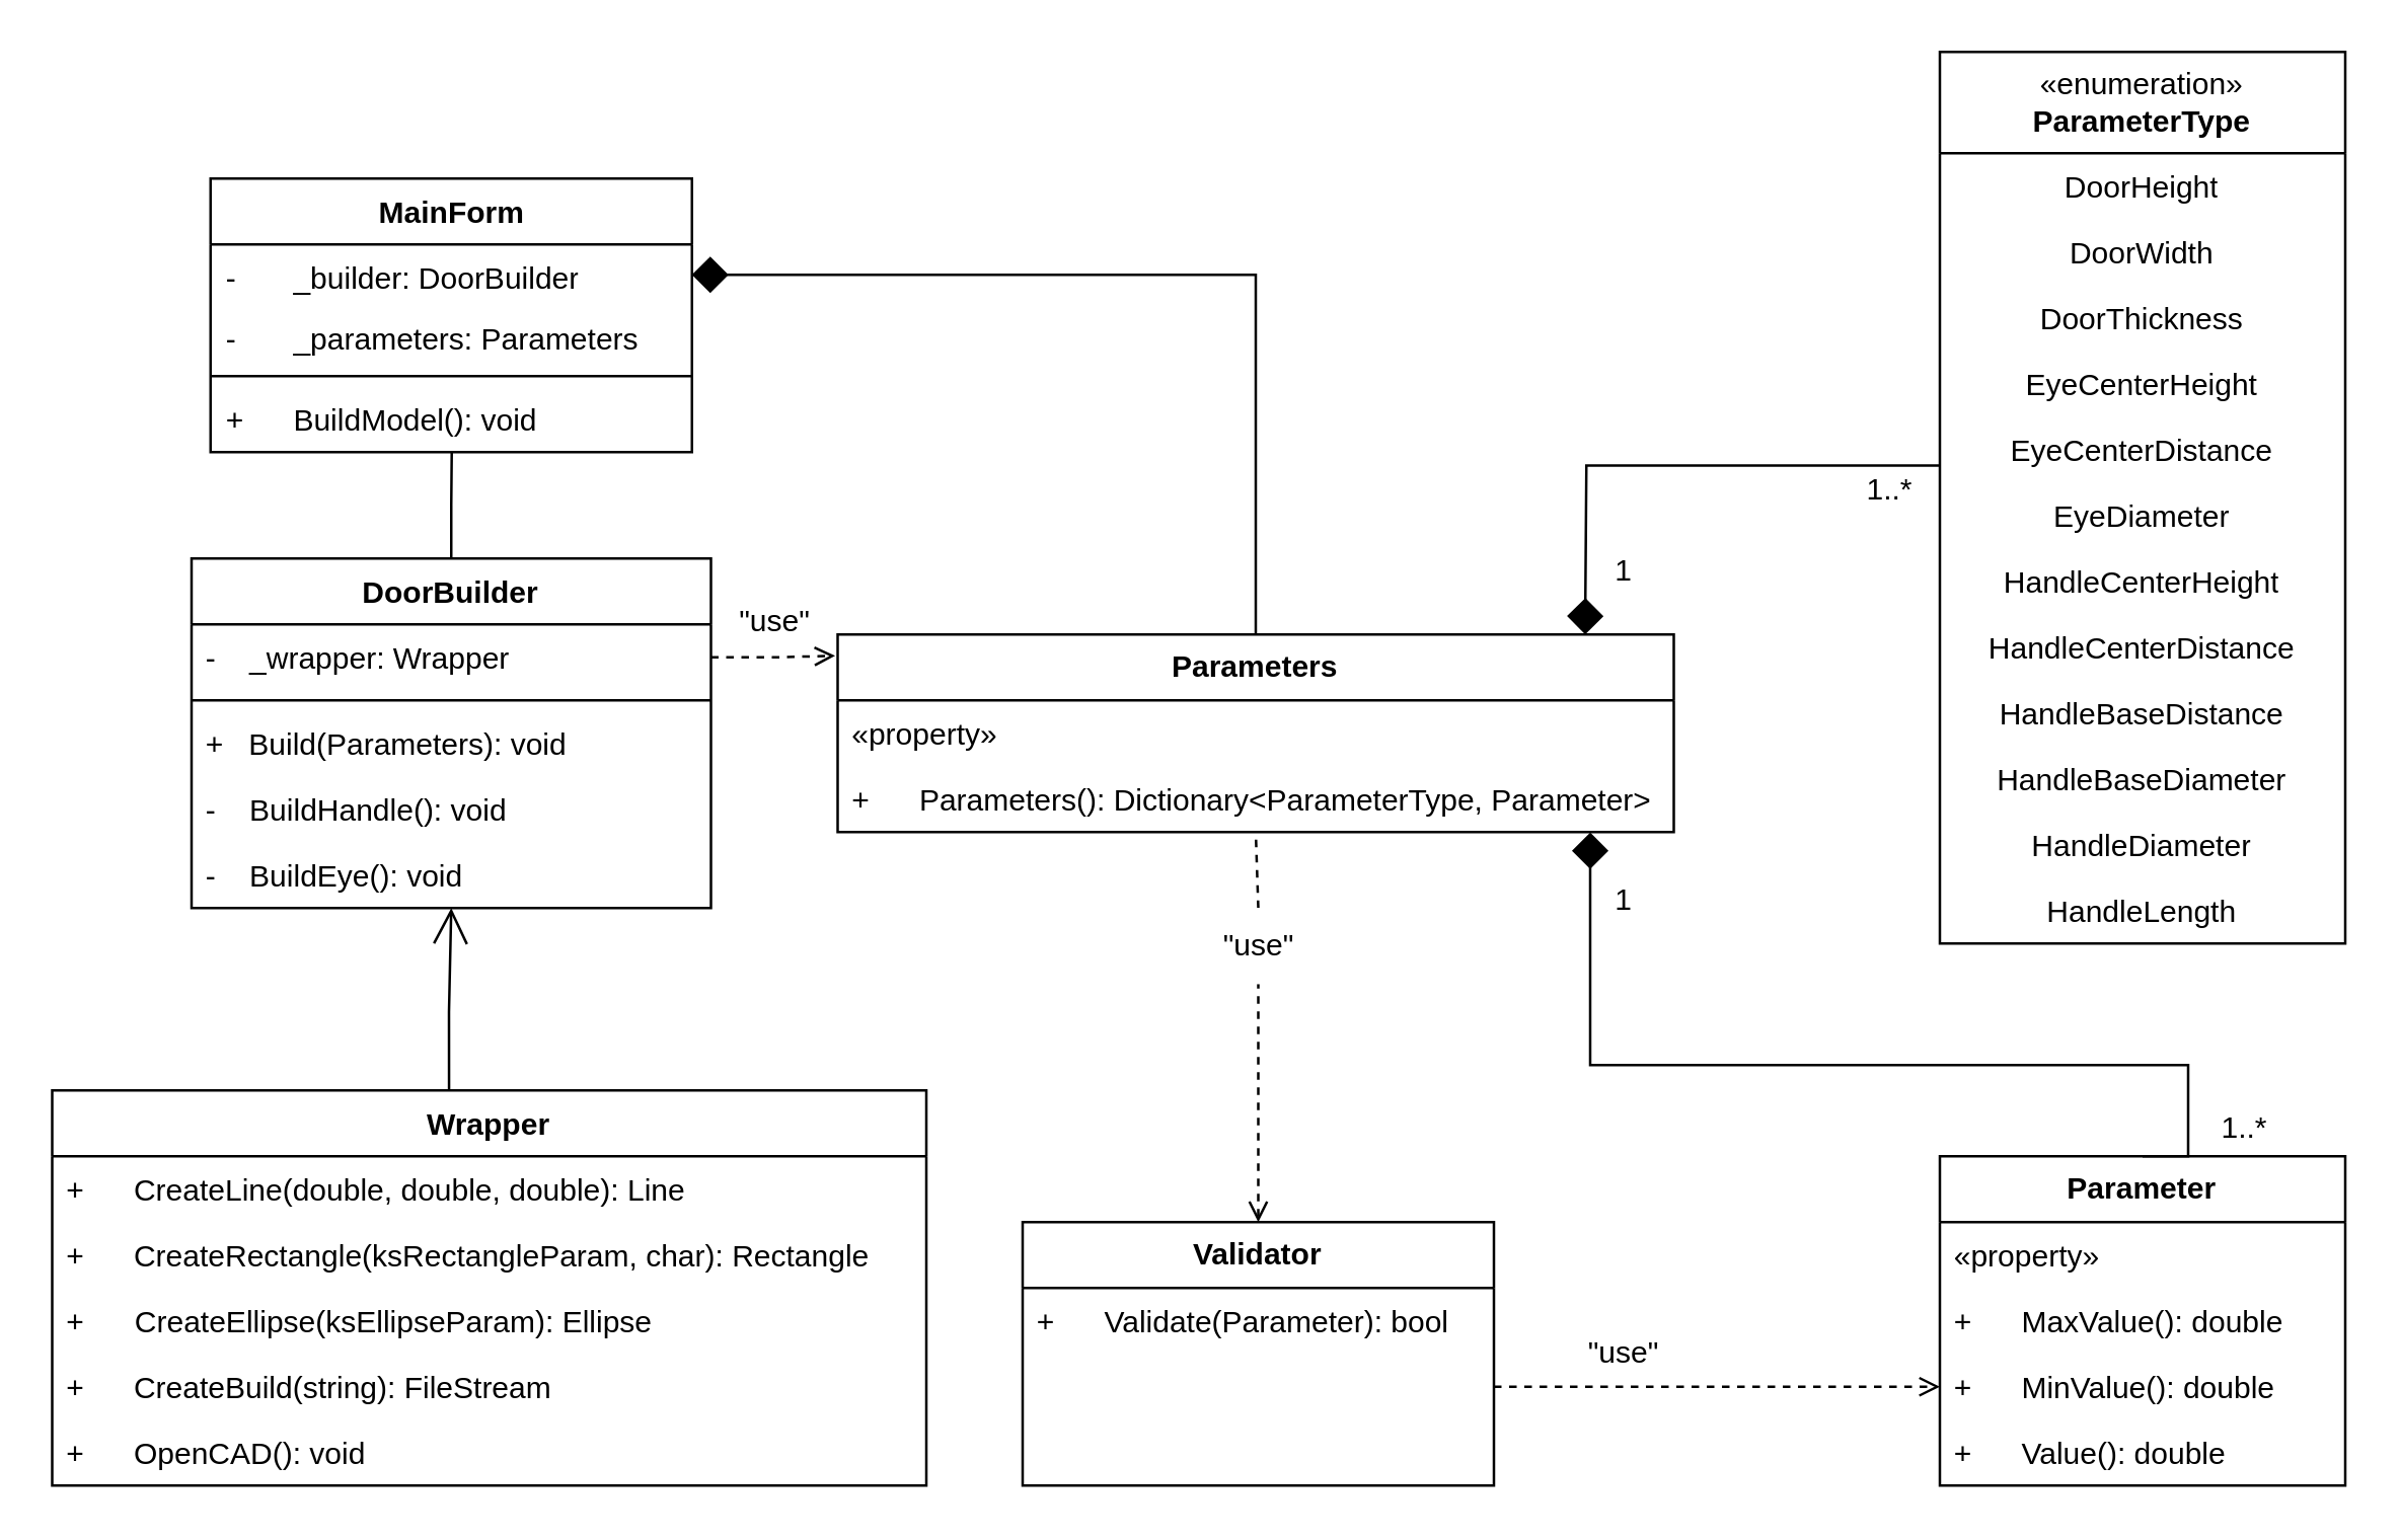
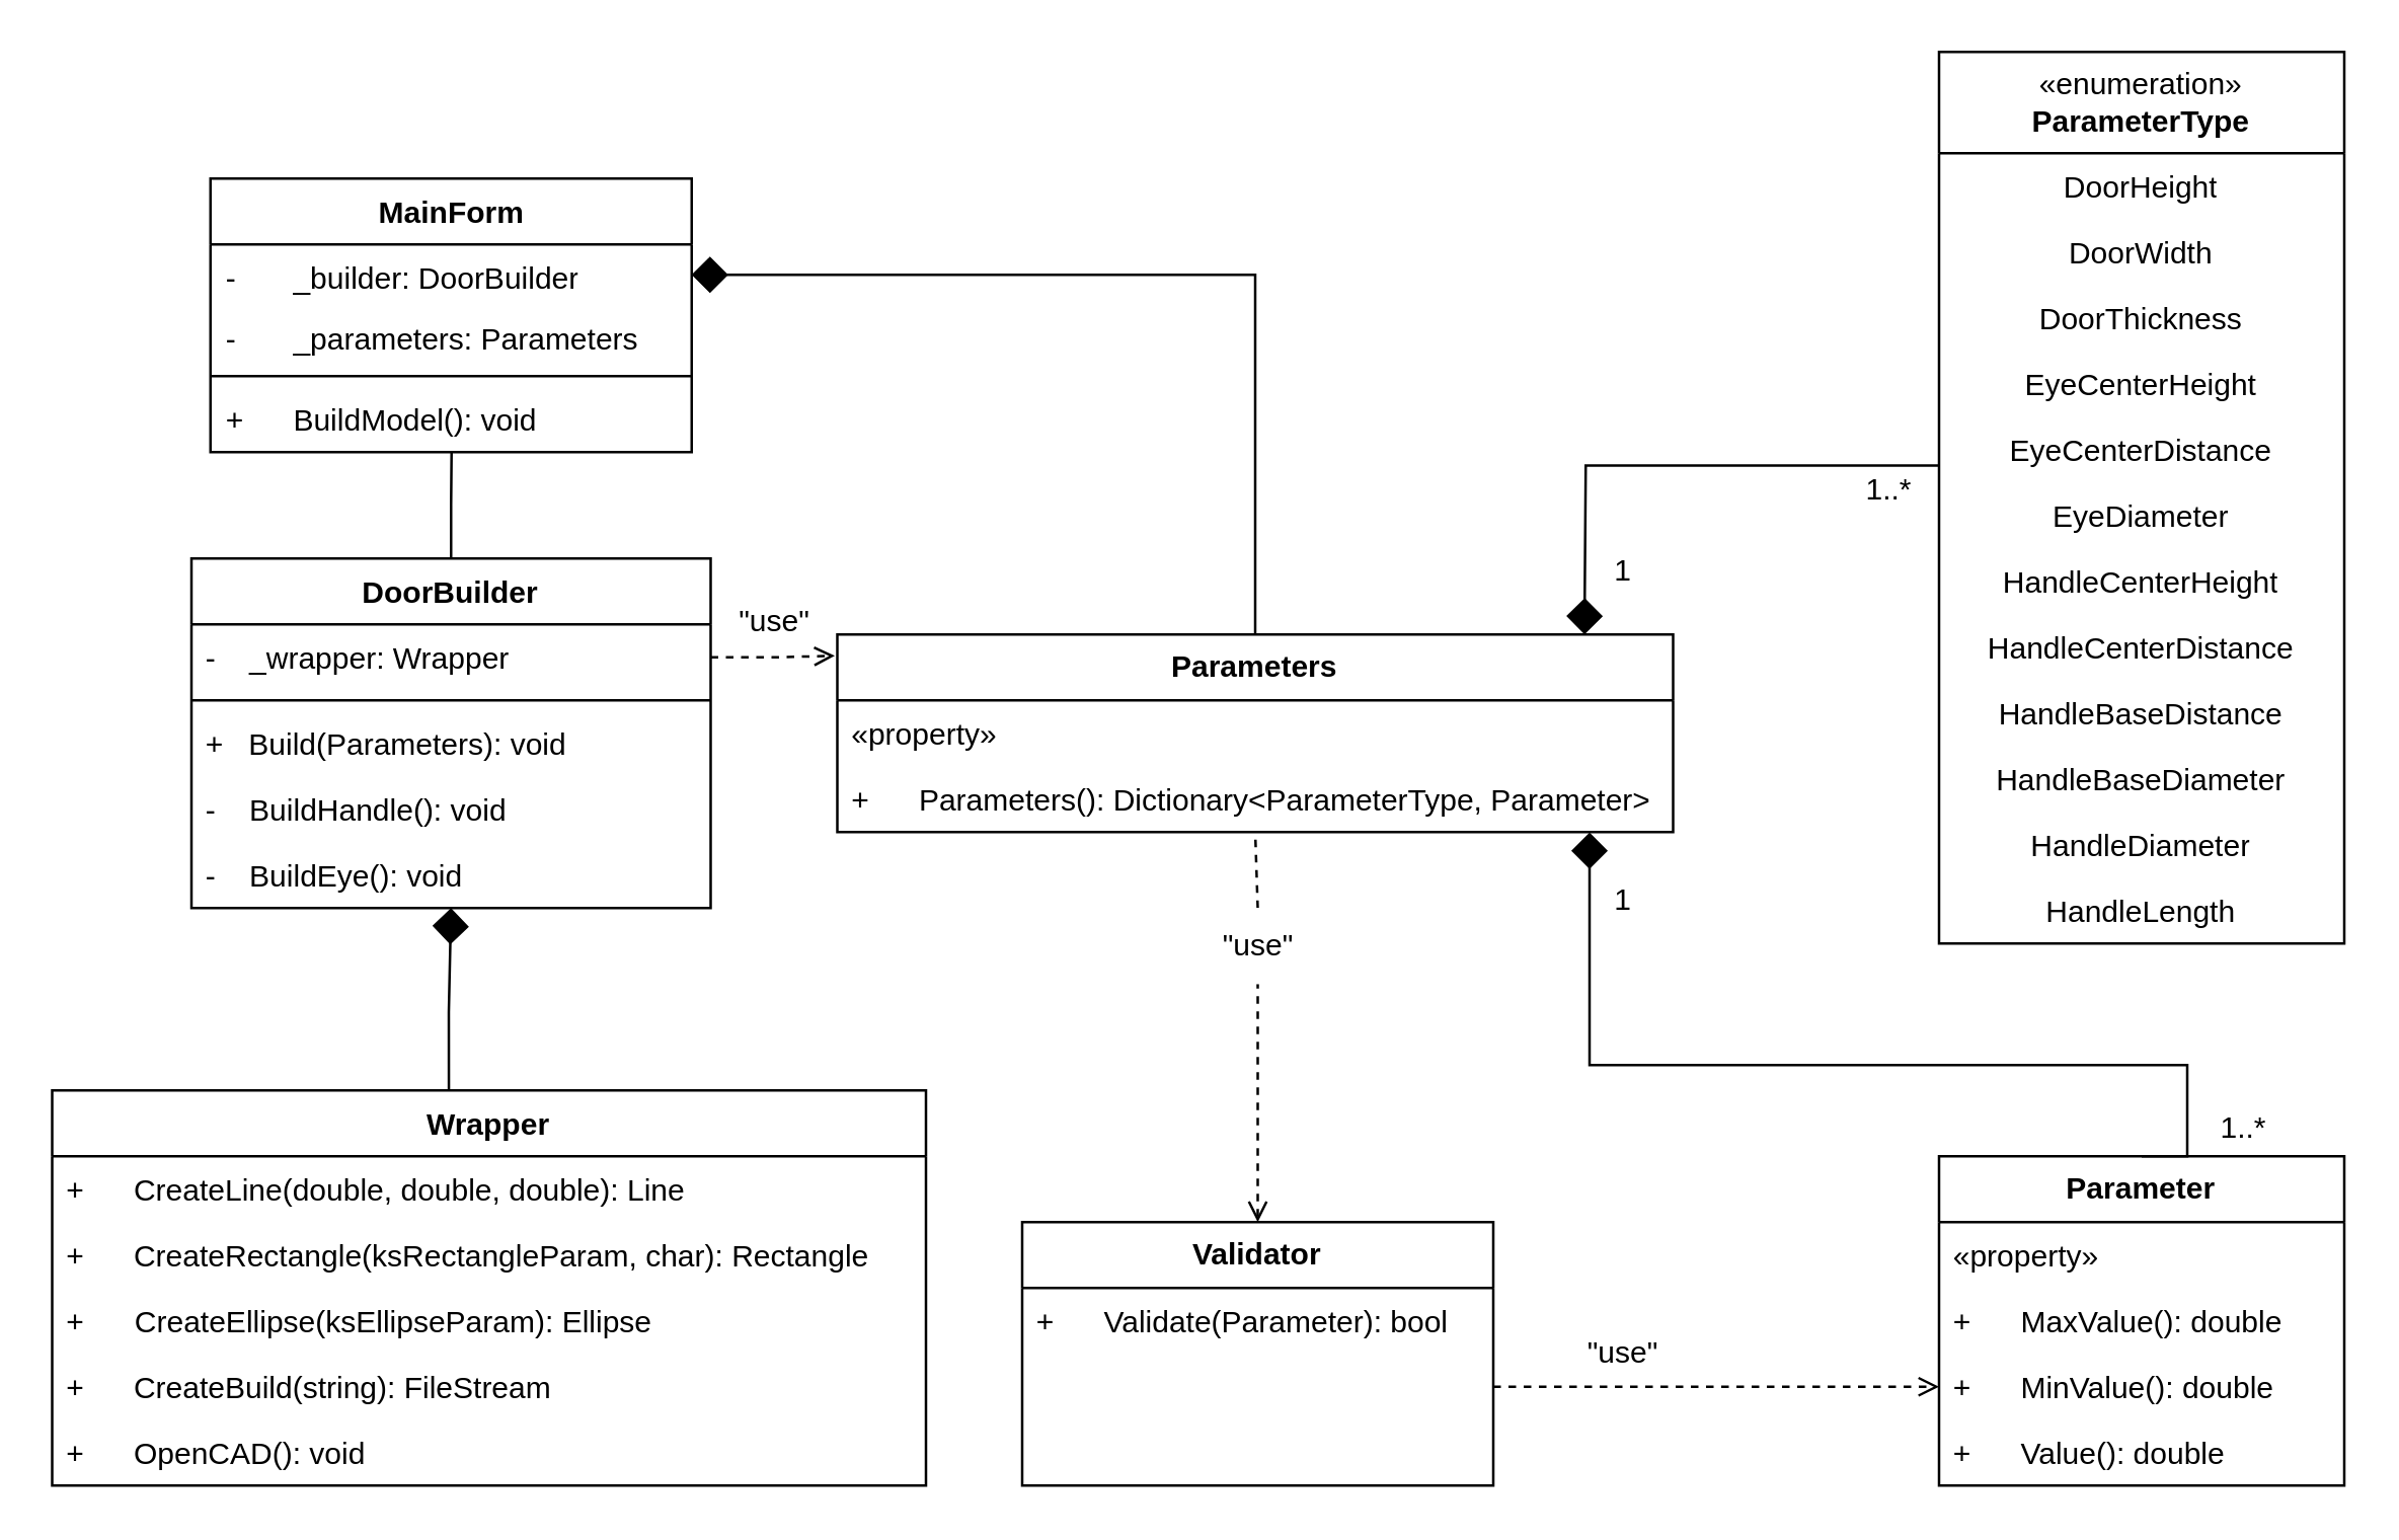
- <mxCell id="14" style="edgeStyle=orthogonalEdgeStyle;rounded=0;orthogonalLoop=1;jettySize=auto;html=1;exitX=0.454;exitY=-0.003;exitDx=0;exitDy=0;entryX=0.5;entryY=1;entryDx=0;entryDy=0;startArrow=none;startFill=0;endArrow=open;endFill=1;endSize=12;exitPerimeter=0;" parent="1" source="15" target="8" edge="1"><mxGeometry relative="1" as="geometry"><mxPoint x="197.714" y="360" as="targetPoint" /></mxGeometry></mxCell>
+ <mxCell id="14" style="edgeStyle=orthogonalEdgeStyle;rounded=0;orthogonalLoop=1;jettySize=auto;html=1;exitX=0.454;exitY=-0.003;exitDx=0;exitDy=0;entryX=0.5;entryY=1;entryDx=0;entryDy=0;startArrow=none;startFill=0;endArrow=diamond;endFill=1;endSize=12;exitPerimeter=0;" parent="1" source="15" target="8" edge="1"><mxGeometry relative="1" as="geometry"><mxPoint x="197.714" y="360" as="targetPoint" /></mxGeometry></mxCell>
